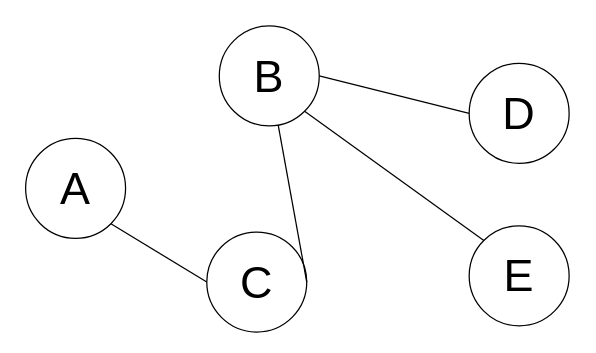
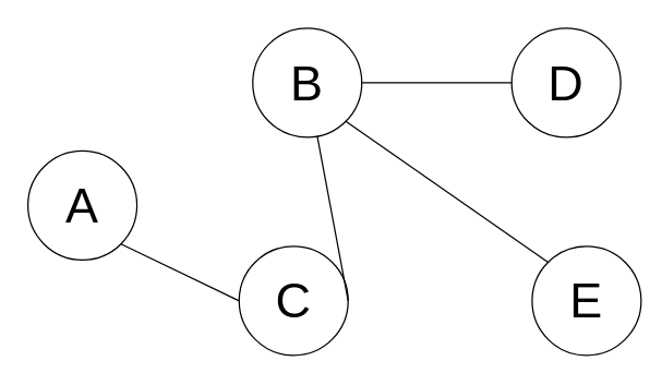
- <mxCell id="5" value="&lt;font style=&quot;font-size: 36px&quot;&gt;B&lt;/font&gt;" style="ellipse;whiteSpace=wrap;html=1;aspect=fixed;" vertex="1" parent="1"><mxGeometry x="175" y="20" width="80" height="80" as="geometry" /></mxCell>
+ <mxCell id="5" value="&lt;font style=&quot;font-size: 36px&quot;&gt;B&lt;/font&gt;" style="ellipse;whiteSpace=wrap;html=1;aspect=fixed;" vertex="1" parent="1"><mxGeometry x="185" y="20" width="80" height="80" as="geometry" /></mxCell>
- <mxCell id="3" value="&lt;font style=&quot;font-size: 36px&quot;&gt;D&lt;/font&gt;" style="ellipse;whiteSpace=wrap;html=1;aspect=fixed;" vertex="1" parent="1"><mxGeometry x="375" y="50" width="80" height="80" as="geometry" /></mxCell>
+ <mxCell id="3" value="&lt;font style=&quot;font-size: 36px&quot;&gt;D&lt;/font&gt;" style="ellipse;whiteSpace=wrap;html=1;aspect=fixed;" vertex="1" parent="1"><mxGeometry x="375" y="20" width="80" height="80" as="geometry" /></mxCell>
- <mxCell id="2" value="&lt;font style=&quot;font-size: 36px&quot;&gt;E&lt;/font&gt;" style="ellipse;whiteSpace=wrap;html=1;aspect=fixed;" vertex="1" parent="1"><mxGeometry x="375" y="180" width="80" height="80" as="geometry" /></mxCell>
+ <mxCell id="2" value="&lt;font style=&quot;font-size: 36px&quot;&gt;E&lt;/font&gt;" style="ellipse;whiteSpace=wrap;html=1;aspect=fixed;" vertex="1" parent="1"><mxGeometry x="390" y="180" width="80" height="80" as="geometry" /></mxCell>
- <mxCell id="4" value="&lt;font style=&quot;font-size: 36px&quot;&gt;C&lt;/font&gt;" style="ellipse;whiteSpace=wrap;html=1;aspect=fixed;" vertex="1" parent="1"><mxGeometry x="165" y="185" width="80" height="80" as="geometry" /></mxCell>
+ <mxCell id="4" value="&lt;font style=&quot;font-size: 36px&quot;&gt;C&lt;/font&gt;" style="ellipse;whiteSpace=wrap;html=1;aspect=fixed;" vertex="1" parent="1"><mxGeometry x="175" y="180" width="80" height="80" as="geometry" /></mxCell>
